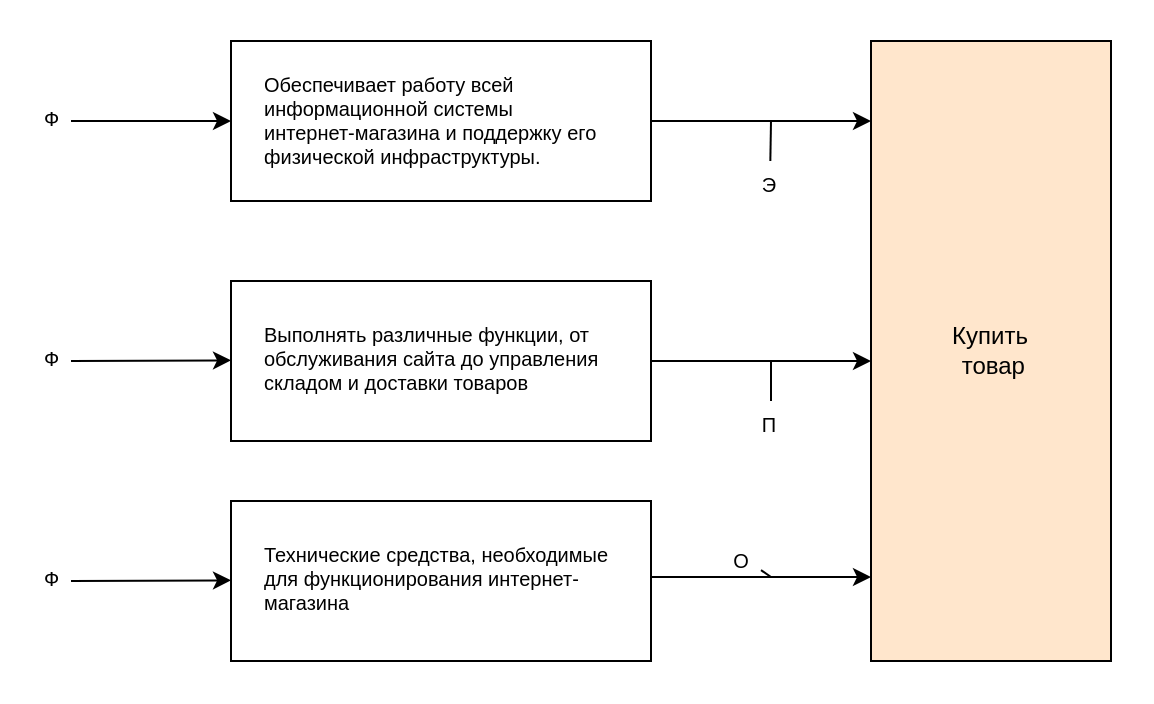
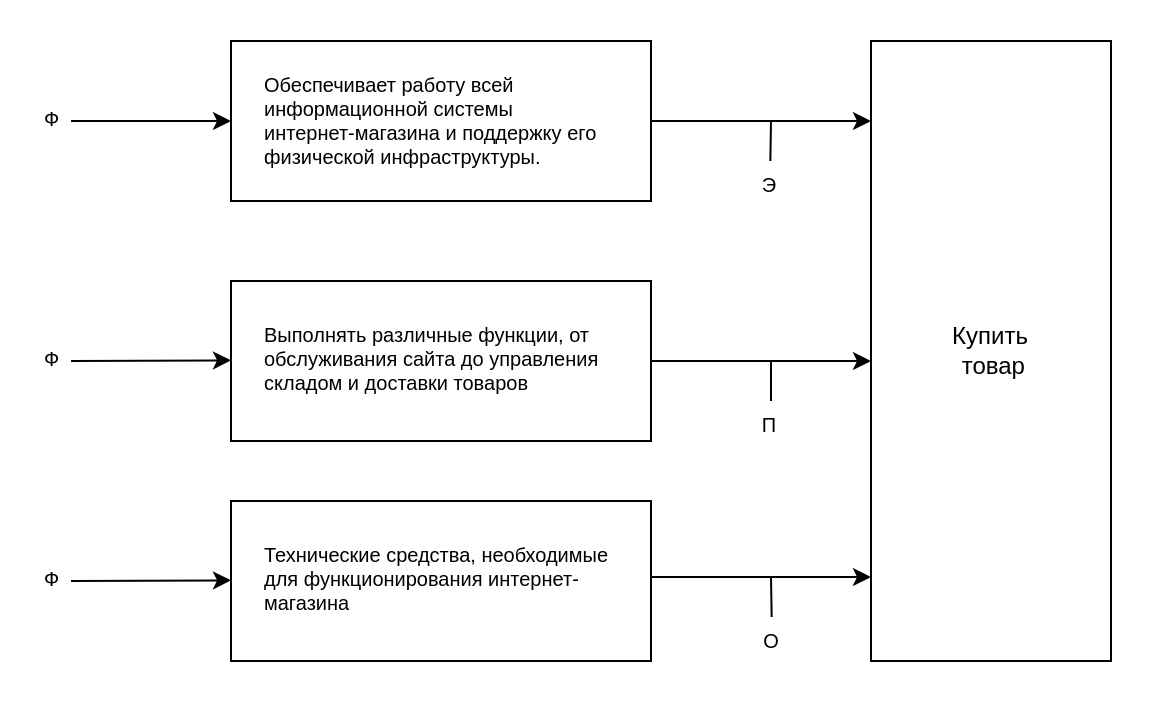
- <mxCell id="2" value="Купить&lt;div&gt;&amp;nbsp;товар&lt;/div&gt;" style="rounded=0;whiteSpace=wrap;html=1;fillColor=#ffe6cc;" vertex="1" parent="1"><mxGeometry x="435" y="20" width="120" height="310" as="geometry" /></mxCell>
+ <mxCell id="2" value="Купить&lt;div&gt;&amp;nbsp;товар&lt;/div&gt;" style="rounded=0;whiteSpace=wrap;html=1;" vertex="1" parent="1"><mxGeometry x="435" y="20" width="120" height="310" as="geometry" /></mxCell>
- <mxCell id="22" value="О" style="text;whiteSpace=wrap;fontSize=10;align=center;" vertex="1" parent="1"><mxGeometry x="361" y="268" width="19" height="20" as="geometry" /></mxCell>
+ <mxCell id="22" value="О" style="text;whiteSpace=wrap;fontSize=10;align=center;" vertex="1" parent="1"><mxGeometry x="376" y="308" width="19" height="20" as="geometry" /></mxCell>
